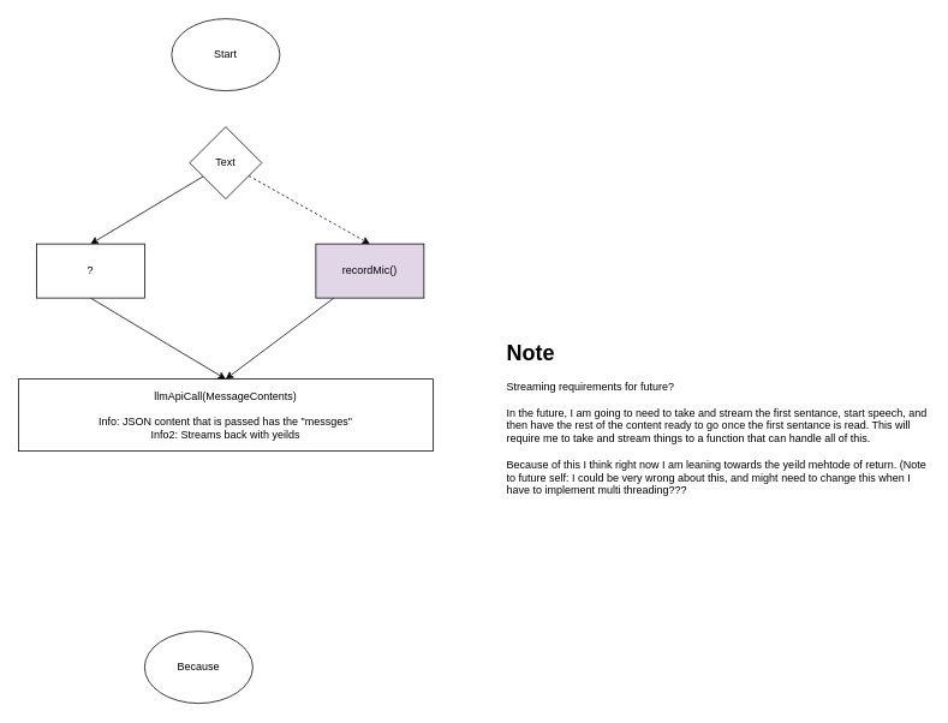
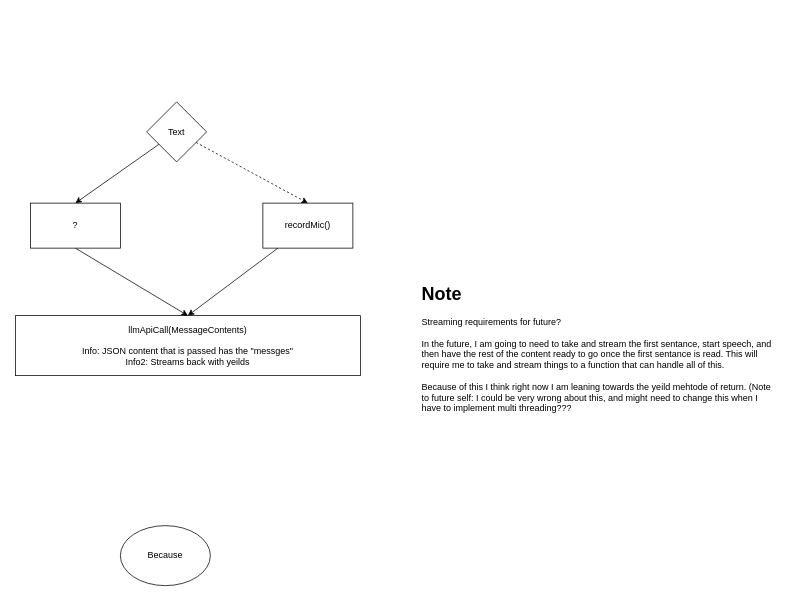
- <mxCell id="3" value="Start" style="ellipse;whiteSpace=wrap;html=1;" vertex="1" parent="1"><mxGeometry x="190" y="20" width="120" height="80" as="geometry" /></mxCell>
- <mxCell id="7" value="Text" style="rhombus;whiteSpace=wrap;html=1;" vertex="1" parent="1"><mxGeometry x="210" y="140" width="80" height="80" as="geometry" /></mxCell>
+ <mxCell id="7" value="Text" style="rhombus;whiteSpace=wrap;html=1;" vertex="1" parent="1"><mxGeometry x="195" y="135" width="80" height="80" as="geometry" /></mxCell>
- <mxCell id="9" value="recordMic()" style="rounded=0;whiteSpace=wrap;html=1;fillColor=#e1d5e7;" vertex="1" parent="1"><mxGeometry x="350" y="270" width="120" height="60" as="geometry" /></mxCell>
+ <mxCell id="9" value="recordMic()" style="rounded=0;whiteSpace=wrap;html=1;" vertex="1" parent="1"><mxGeometry x="350" y="270" width="120" height="60" as="geometry" /></mxCell>
